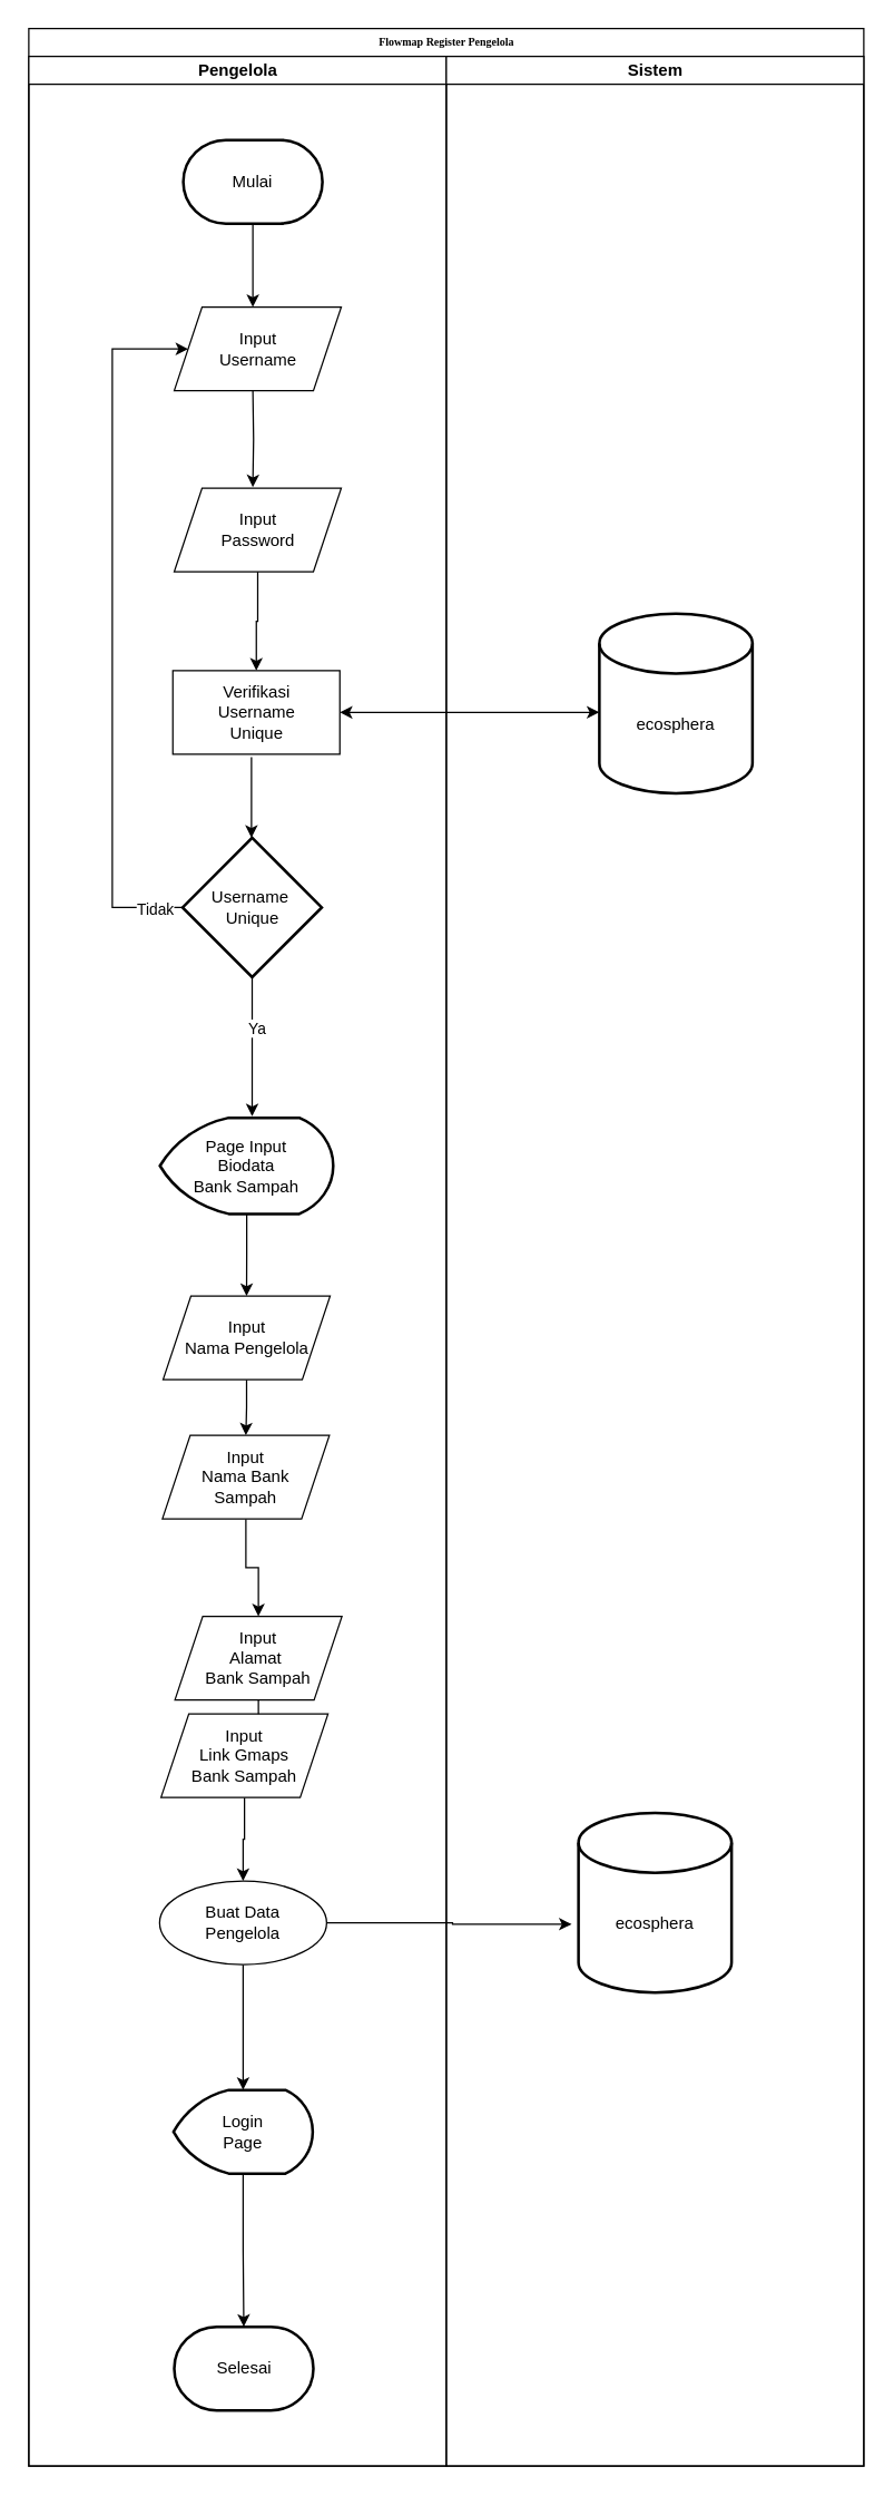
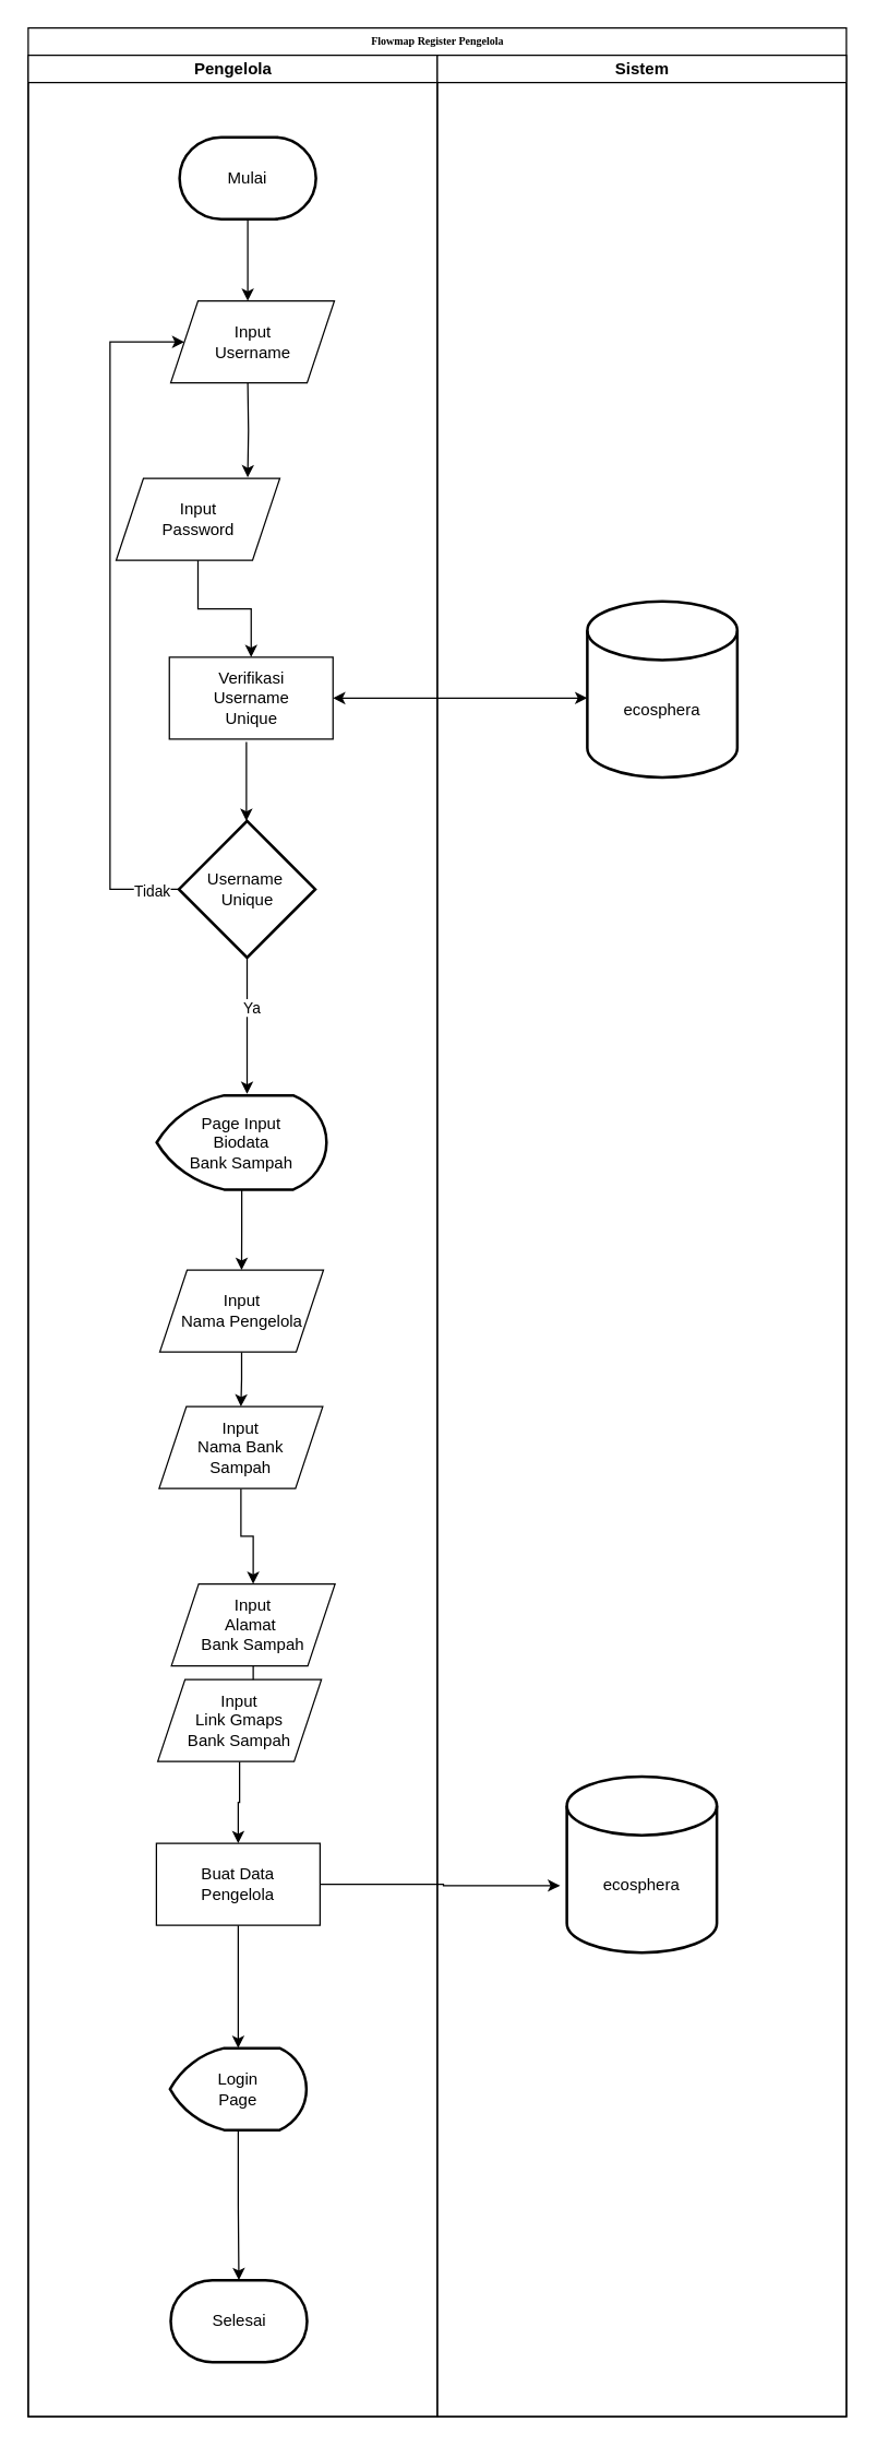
- <mxCell id="12" value="Input&lt;br&gt;Password" style="shape=parallelogram;perimeter=parallelogramPerimeter;whiteSpace=wrap;html=1;fixedSize=1;" parent="3" vertex="1"><mxGeometry x="104.5" y="310" width="120" height="60" as="geometry" /></mxCell>
+ <mxCell id="12" value="Input&lt;br&gt;Password" style="shape=parallelogram;perimeter=parallelogramPerimeter;whiteSpace=wrap;html=1;fixedSize=1;" parent="3" vertex="1"><mxGeometry x="64.5" y="310" width="120" height="60" as="geometry" /></mxCell>
- <mxCell id="28" value="Buat Data&lt;br&gt;Pengelola" style="ellipse;whiteSpace=wrap;html=1;" parent="3" vertex="1"><mxGeometry x="94" y="1310" width="120" height="60" as="geometry" /></mxCell>
+ <mxCell id="28" value="Buat Data&lt;br&gt;Pengelola" style="rounded=0;whiteSpace=wrap;html=1;" parent="3" vertex="1"><mxGeometry x="94" y="1310" width="120" height="60" as="geometry" /></mxCell>
